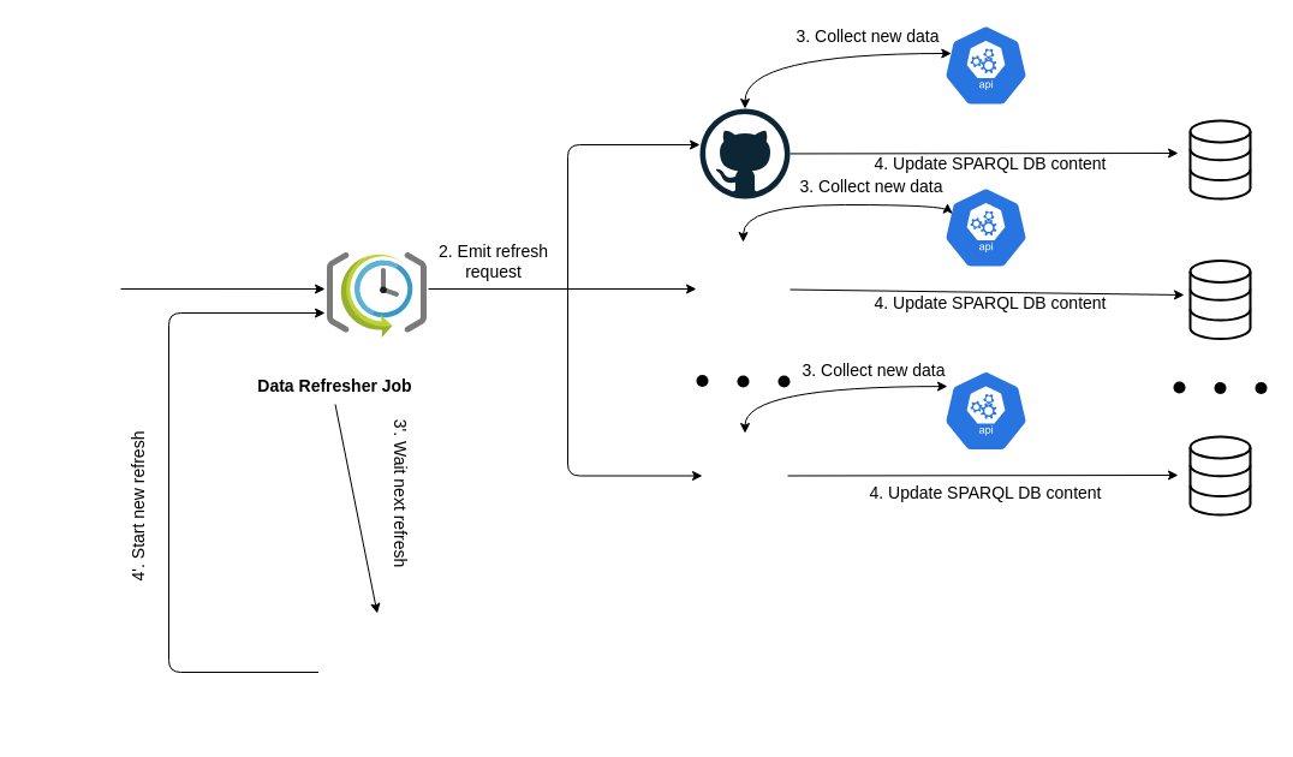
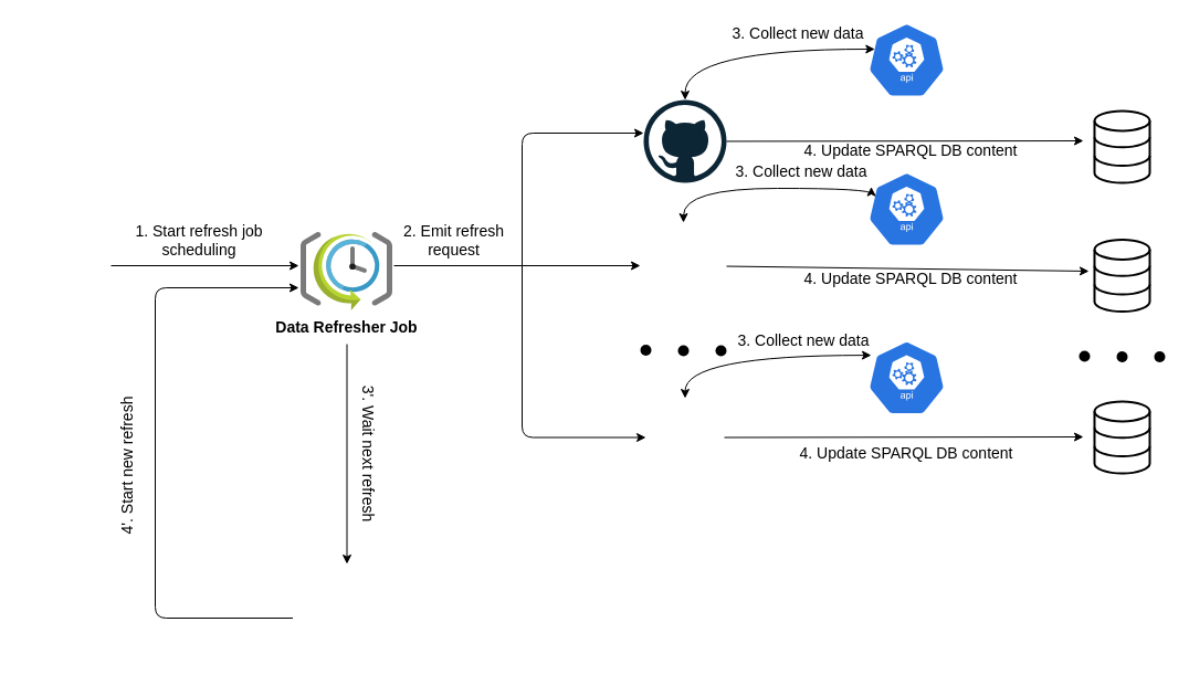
+ <mxCell id="25" value="&lt;font style=&quot;font-size: 14px&quot;&gt;1. Start refresh job scheduling&lt;/font&gt;" style="text;html=1;strokeColor=none;fillColor=none;align=center;verticalAlign=middle;whiteSpace=wrap;rounded=0;" vertex="1" parent="1"><mxGeometry x="100" y="200" width="160" height="33" as="geometry" /></mxCell>
- <mxCell id="3" value="&lt;font style=&quot;font-size: 14px&quot;&gt;&lt;b&gt;Data Refresher Job&lt;/b&gt;&lt;/font&gt;" style="text;html=1;strokeColor=none;fillColor=none;align=center;verticalAlign=middle;whiteSpace=wrap;rounded=0;" vertex="1" parent="1"><mxGeometry x="213" y="306" width="131" height="30" as="geometry" /></mxCell>
+ <mxCell id="3" value="&lt;font style=&quot;font-size: 14px&quot;&gt;&lt;b&gt;Data Refresher Job&lt;/b&gt;&lt;/font&gt;" style="text;html=1;strokeColor=none;fillColor=none;align=center;verticalAlign=middle;whiteSpace=wrap;rounded=0;" vertex="1" parent="1"><mxGeometry x="248" y="281" width="131" height="30" as="geometry" /></mxCell>
